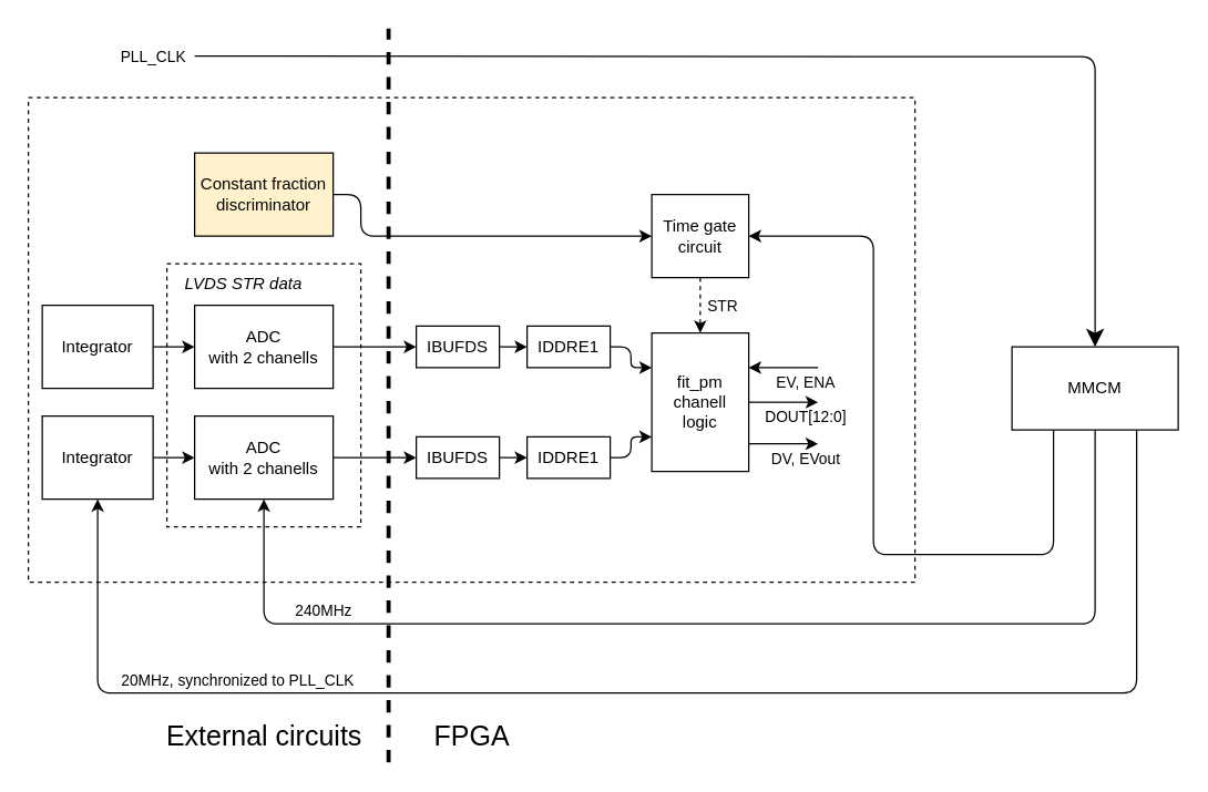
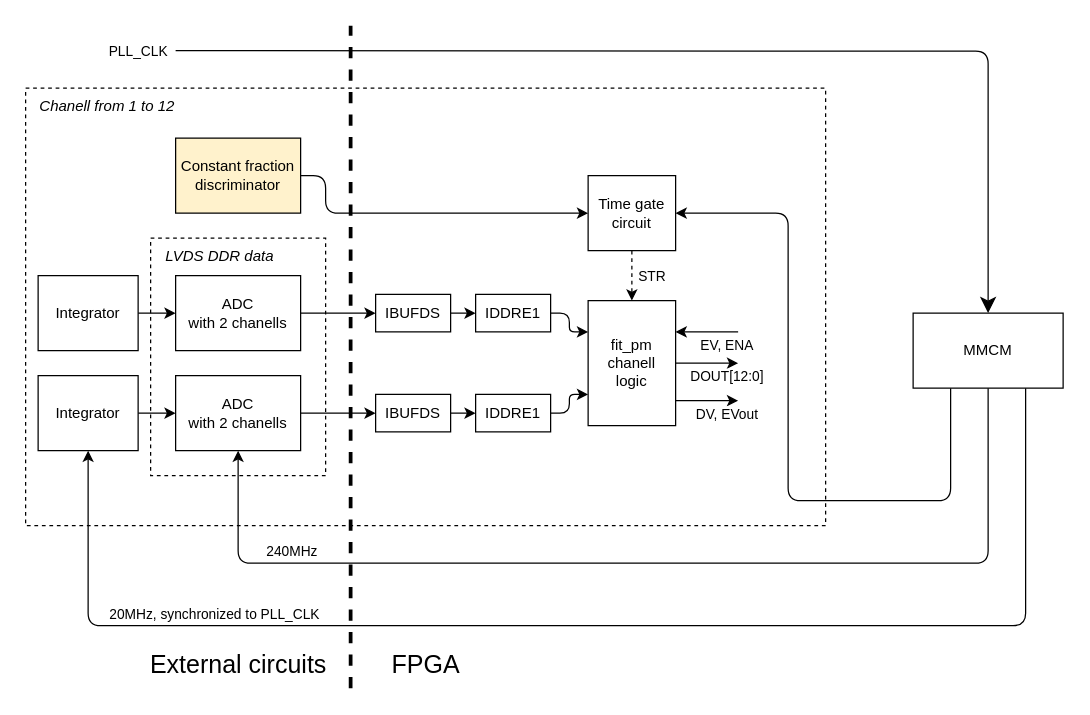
+ <mxCell id="34" value="&lt;i&gt;Chanell from 1 to 12&lt;/i&gt;" style="text;html=1;align=center;verticalAlign=middle;resizable=0;points=[];autosize=1;strokeColor=none;fillColor=none;" vertex="1" parent="1"><mxGeometry x="20" y="70" width="130" height="30" as="geometry" /></mxCell>
- <mxCell id="17" value="&lt;i&gt;LVDS STR data&lt;/i&gt;" style="text;html=1;align=center;verticalAlign=middle;resizable=0;points=[];autosize=1;strokeColor=none;fillColor=none;" vertex="1" parent="1"><mxGeometry x="120" y="190" width="110" height="30" as="geometry" /></mxCell>
+ <mxCell id="17" value="&lt;i&gt;LVDS DDR data&lt;/i&gt;" style="text;html=1;align=center;verticalAlign=middle;resizable=0;points=[];autosize=1;strokeColor=none;fillColor=none;" vertex="1" parent="1"><mxGeometry x="120" y="190" width="110" height="30" as="geometry" /></mxCell>
